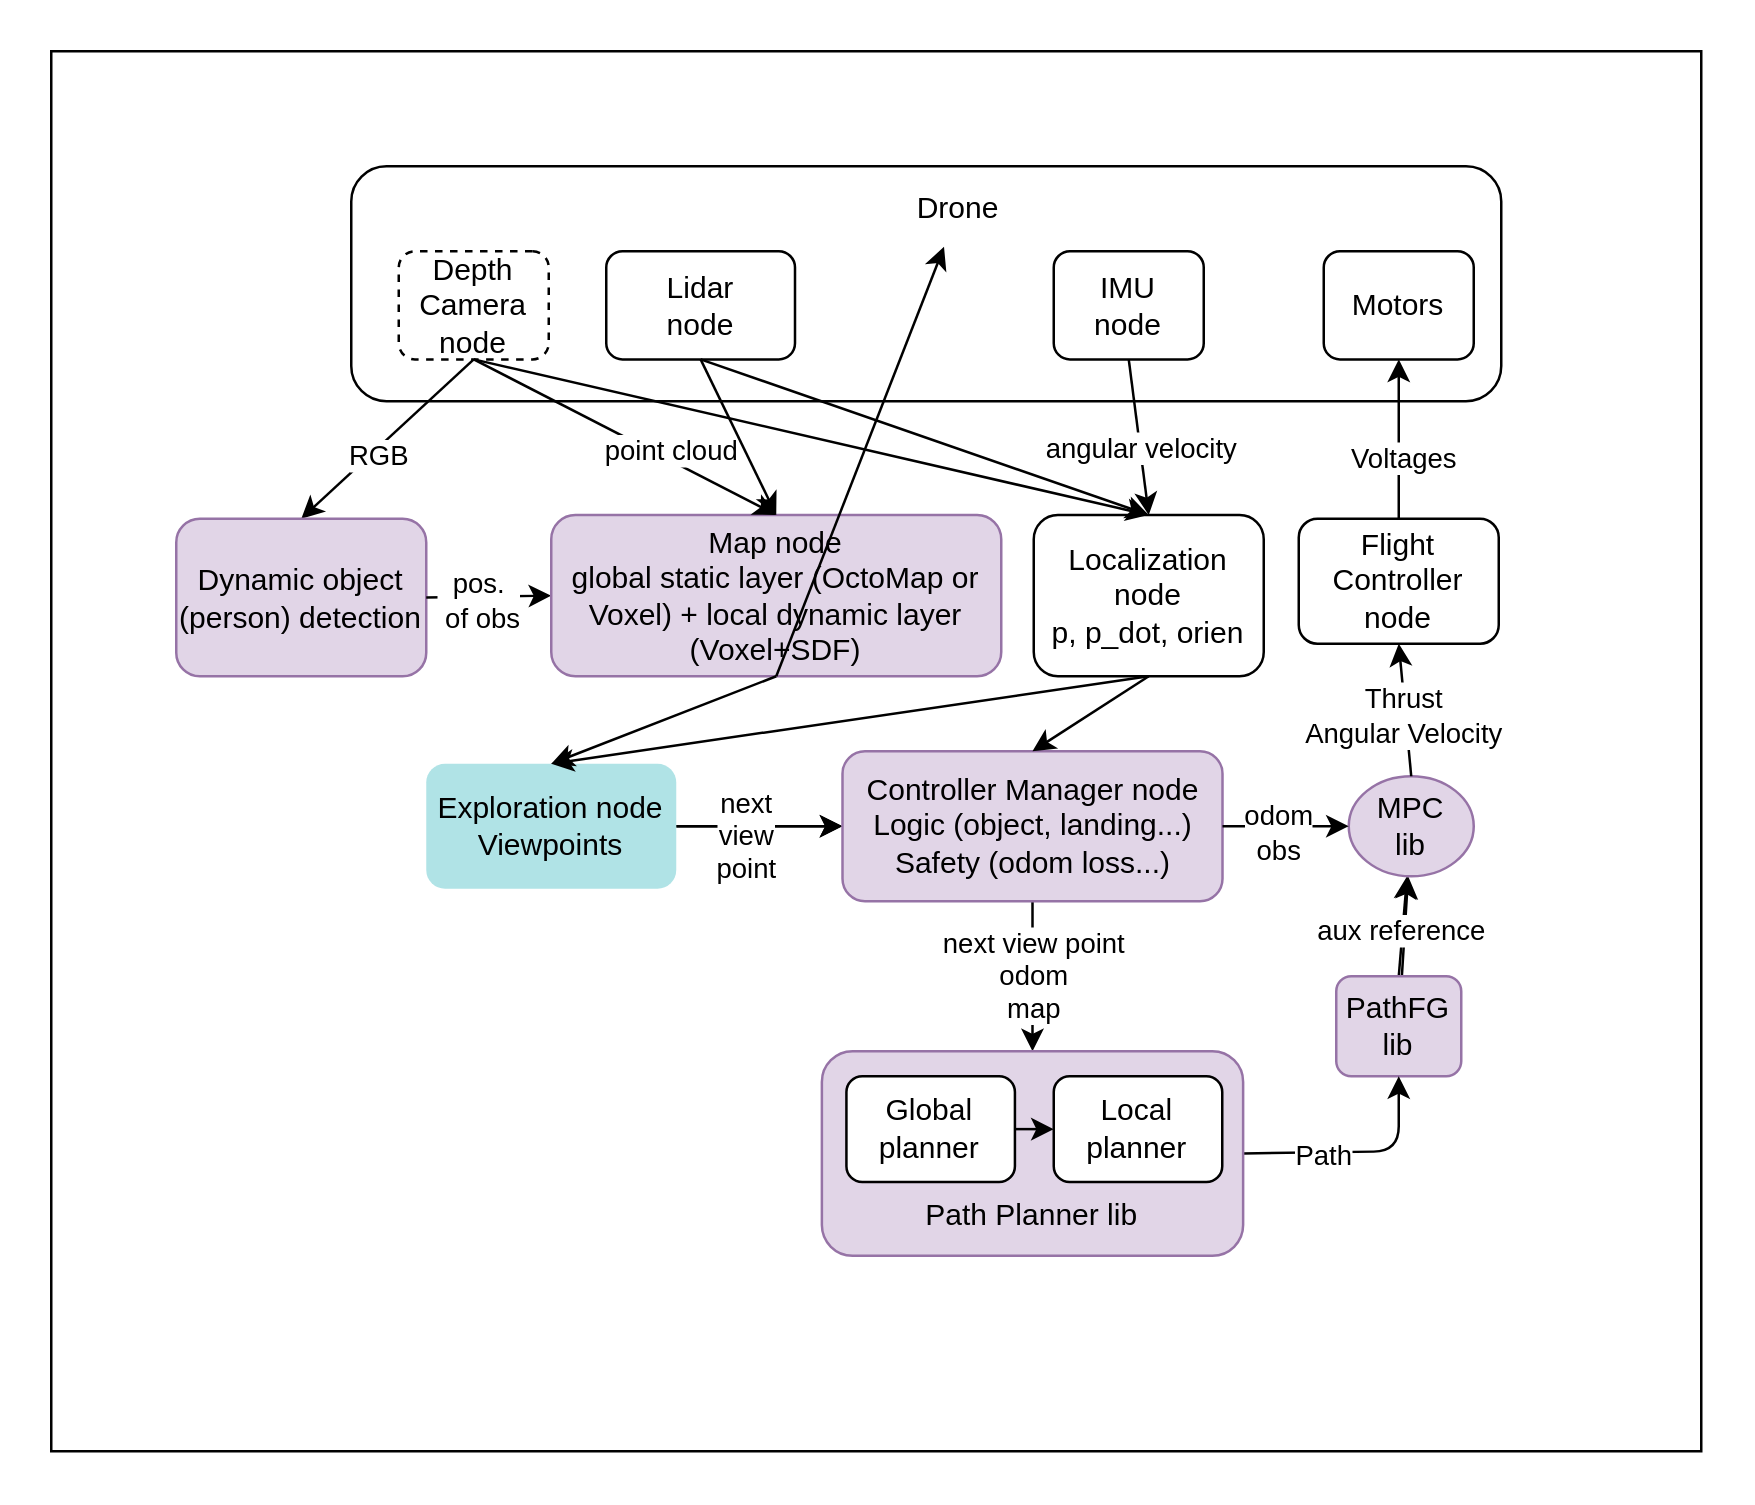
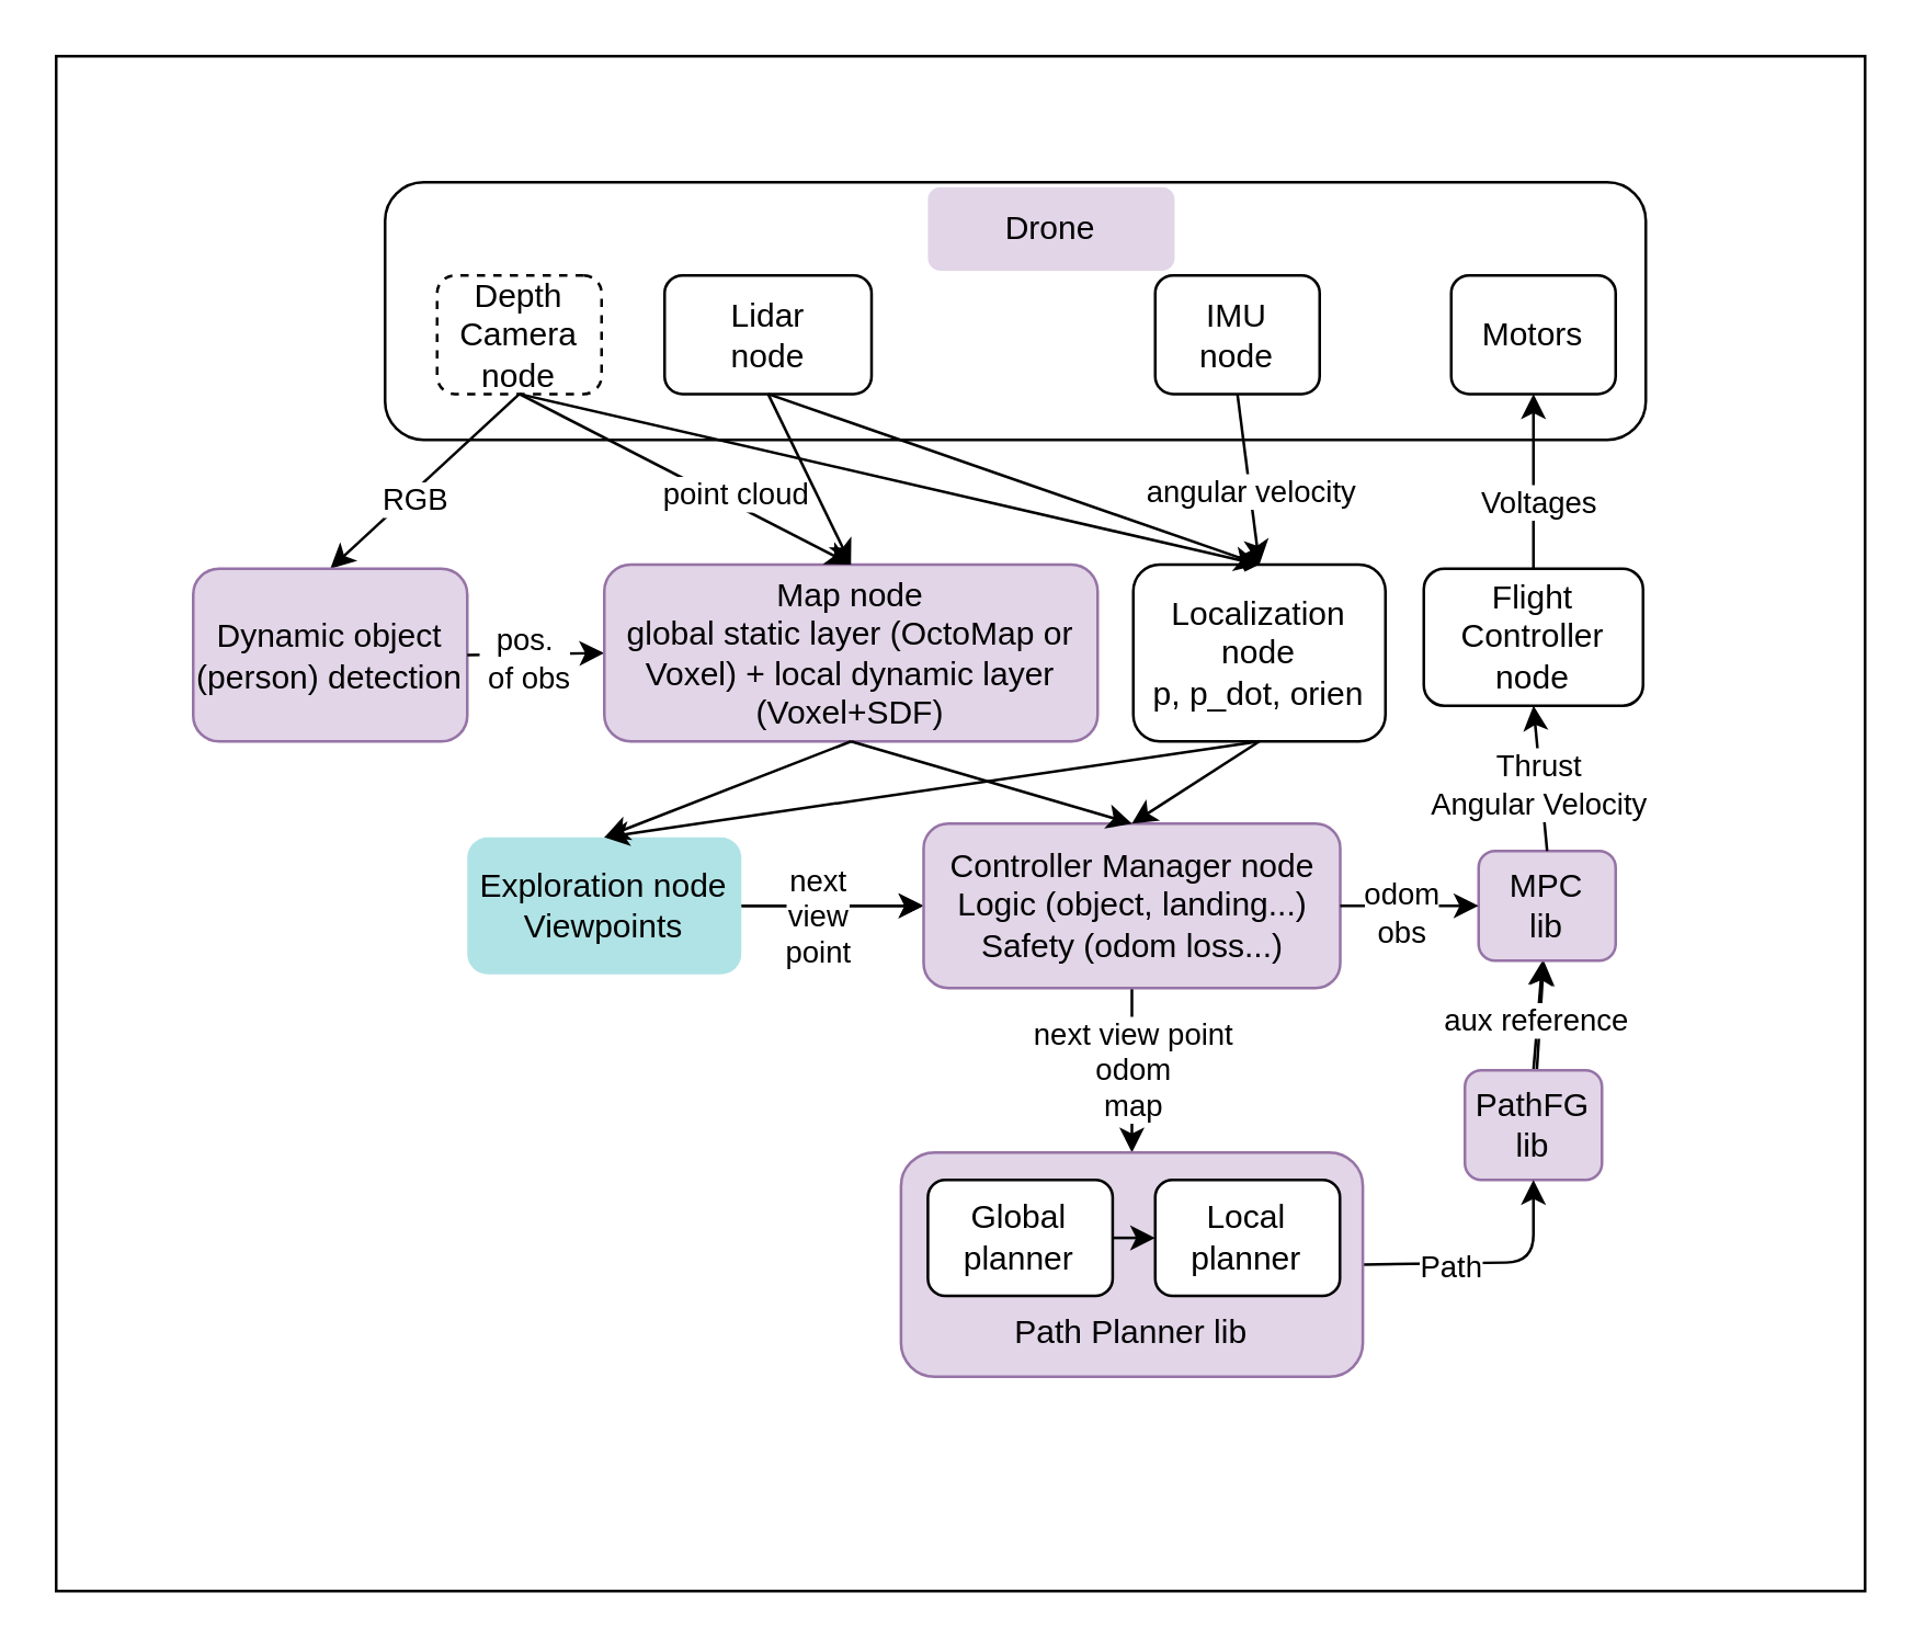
- <mxCell id="24" value="Drone" style="rounded=1;whiteSpace=wrap;html=1;fontSize=12;strokeColor=none;" parent="1" vertex="1"><mxGeometry x="338.07" y="67.75" width="90" height="30.5" as="geometry" /></mxCell>
+ <mxCell id="24" value="Drone" style="rounded=1;whiteSpace=wrap;html=1;fontSize=12;strokeColor=none;fillColor=#e1d5e7;" parent="1" vertex="1"><mxGeometry x="338.07" y="67.75" width="90" height="30.5" as="geometry" /></mxCell>
- <mxCell id="43" value="" style="endArrow=classic;html=1;entryX=0.5;entryY=0;entryDx=0;entryDy=0;exitX=0.5;exitY=1;exitDx=0;exitDy=0;" parent="1" source="21" target="39" edge="1"><mxGeometry width="50" height="50" relative="1" as="geometry"><mxPoint x="310" y="170" as="sourcePoint" /><mxPoint x="363" y="230" as="targetPoint" /></mxGeometry></mxCell>
+ <mxCell id="43" value="" style="endArrow=diamond;html=1;entryX=0.5;entryY=0;entryDx=0;entryDy=0;exitX=0.5;exitY=1;exitDx=0;exitDy=0;" parent="1" source="21" target="39" edge="1"><mxGeometry width="50" height="50" relative="1" as="geometry"><mxPoint x="310" y="170" as="sourcePoint" /><mxPoint x="363" y="230" as="targetPoint" /></mxGeometry></mxCell>
- <mxCell id="45" value="" style="endArrow=classic;html=1;exitX=0.5;exitY=1;exitDx=0;exitDy=0;" parent="1" source="38" target="24" edge="1"><mxGeometry width="50" height="50" relative="1" as="geometry"><mxPoint x="363" y="269" as="sourcePoint" /><mxPoint x="269" y="339" as="targetPoint" /></mxGeometry></mxCell>
+ <mxCell id="45" value="" style="endArrow=classic;html=1;exitX=0.5;exitY=1;exitDx=0;exitDy=0;entryX=0.5;entryY=0;entryDx=0;entryDy=0;" parent="1" source="38" target="29" edge="1"><mxGeometry width="50" height="50" relative="1" as="geometry"><mxPoint x="363" y="269" as="sourcePoint" /><mxPoint x="269" y="339" as="targetPoint" /></mxGeometry></mxCell>
- <mxCell id="10" value="MPC&lt;div&gt;lib&lt;/div&gt;" style="ellipse;whiteSpace=wrap;html=1;fontSize=12;fillColor=#e1d5e7;strokeColor=#9673a6;" parent="1" vertex="1"><mxGeometry x="539" y="310" width="50" height="40" as="geometry" /></mxCell>
+ <mxCell id="10" value="MPC&lt;div&gt;lib&lt;/div&gt;" style="rounded=1;whiteSpace=wrap;html=1;fontSize=12;fillColor=#e1d5e7;strokeColor=#9673a6;" parent="1" vertex="1"><mxGeometry x="539" y="310" width="50" height="40" as="geometry" /></mxCell>
